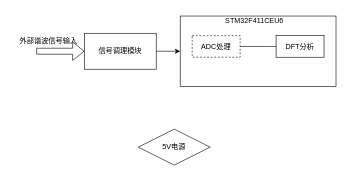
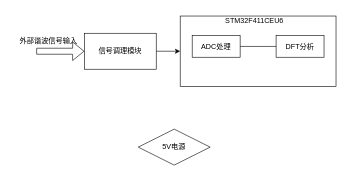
- <mxCell id="7" value="ADC处理" style="rounded=0;whiteSpace=wrap;html=1;dashed=1;" vertex="1" parent="1"><mxGeometry x="320" y="59" width="80" height="36" as="geometry" /></mxCell>
+ <mxCell id="7" value="ADC处理" style="rounded=0;whiteSpace=wrap;html=1;" vertex="1" parent="1"><mxGeometry x="320" y="59" width="80" height="36" as="geometry" /></mxCell>
